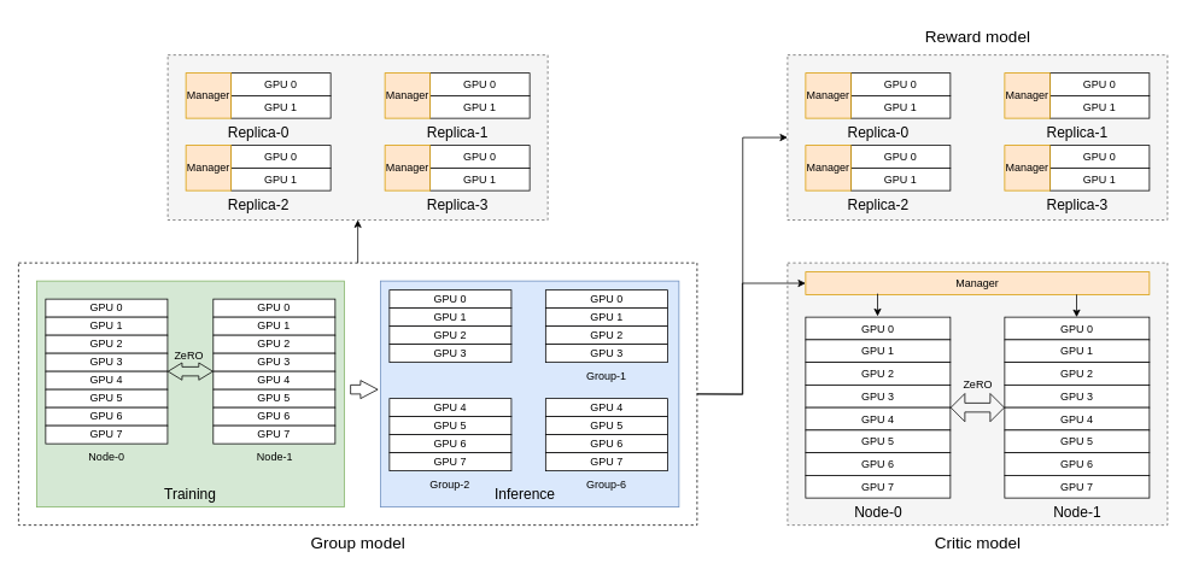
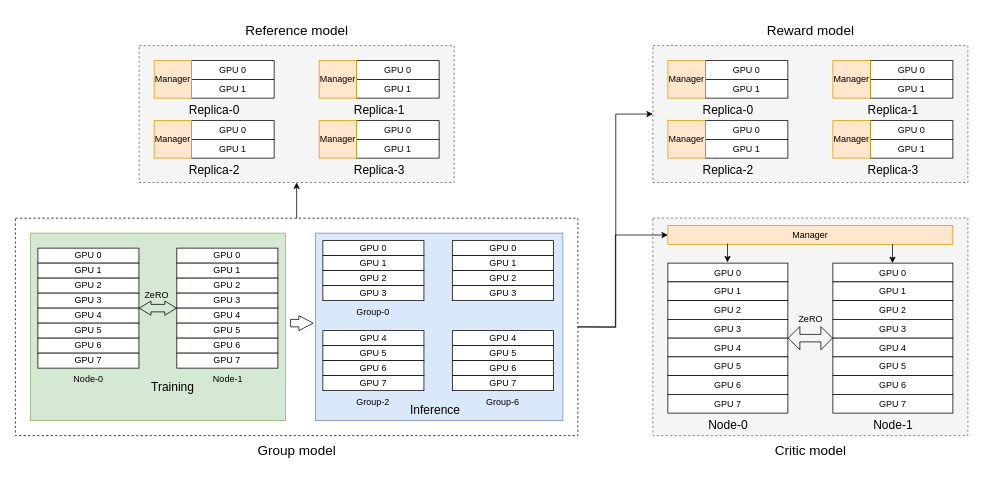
+ <mxCell id="13" value="&lt;font style=&quot;font-size: 18px;&quot;&gt;Reference model&lt;/font&gt;" style="text;html=1;align=center;verticalAlign=middle;resizable=0;points=[];autosize=1;strokeColor=none;fillColor=none;" vertex="1" parent="1"><mxGeometry x="315" y="20" width="160" height="40" as="geometry" /></mxCell>
+ <mxCell id="103" value="Group-0" style="text;html=1;strokeColor=none;fillColor=none;align=center;verticalAlign=middle;whiteSpace=wrap;rounded=0;fontSize=12;" vertex="1" parent="70"><mxGeometry x="422.37" y="90" width="70" height="30" as="geometry" /></mxCell>
- <mxCell id="113" value="Group-1" style="text;html=1;strokeColor=none;fillColor=none;align=center;verticalAlign=middle;whiteSpace=wrap;rounded=0;fontSize=12;" vertex="1" parent="70"><mxGeometry x="595" y="90" width="70" height="30" as="geometry" /></mxCell>
- <mxCell id="115" value="Training" style="text;html=1;strokeColor=none;fillColor=none;align=center;verticalAlign=middle;whiteSpace=wrap;rounded=0;fontSize=16;" vertex="1" parent="70"><mxGeometry x="140" y="220" width="60" height="30" as="geometry" /></mxCell>
+ <mxCell id="115" value="Training" style="text;html=1;strokeColor=none;fillColor=none;align=center;verticalAlign=middle;whiteSpace=wrap;rounded=0;fontSize=16;" vertex="1" parent="70"><mxGeometry x="160" y="190" width="60" height="30" as="geometry" /></mxCell>
